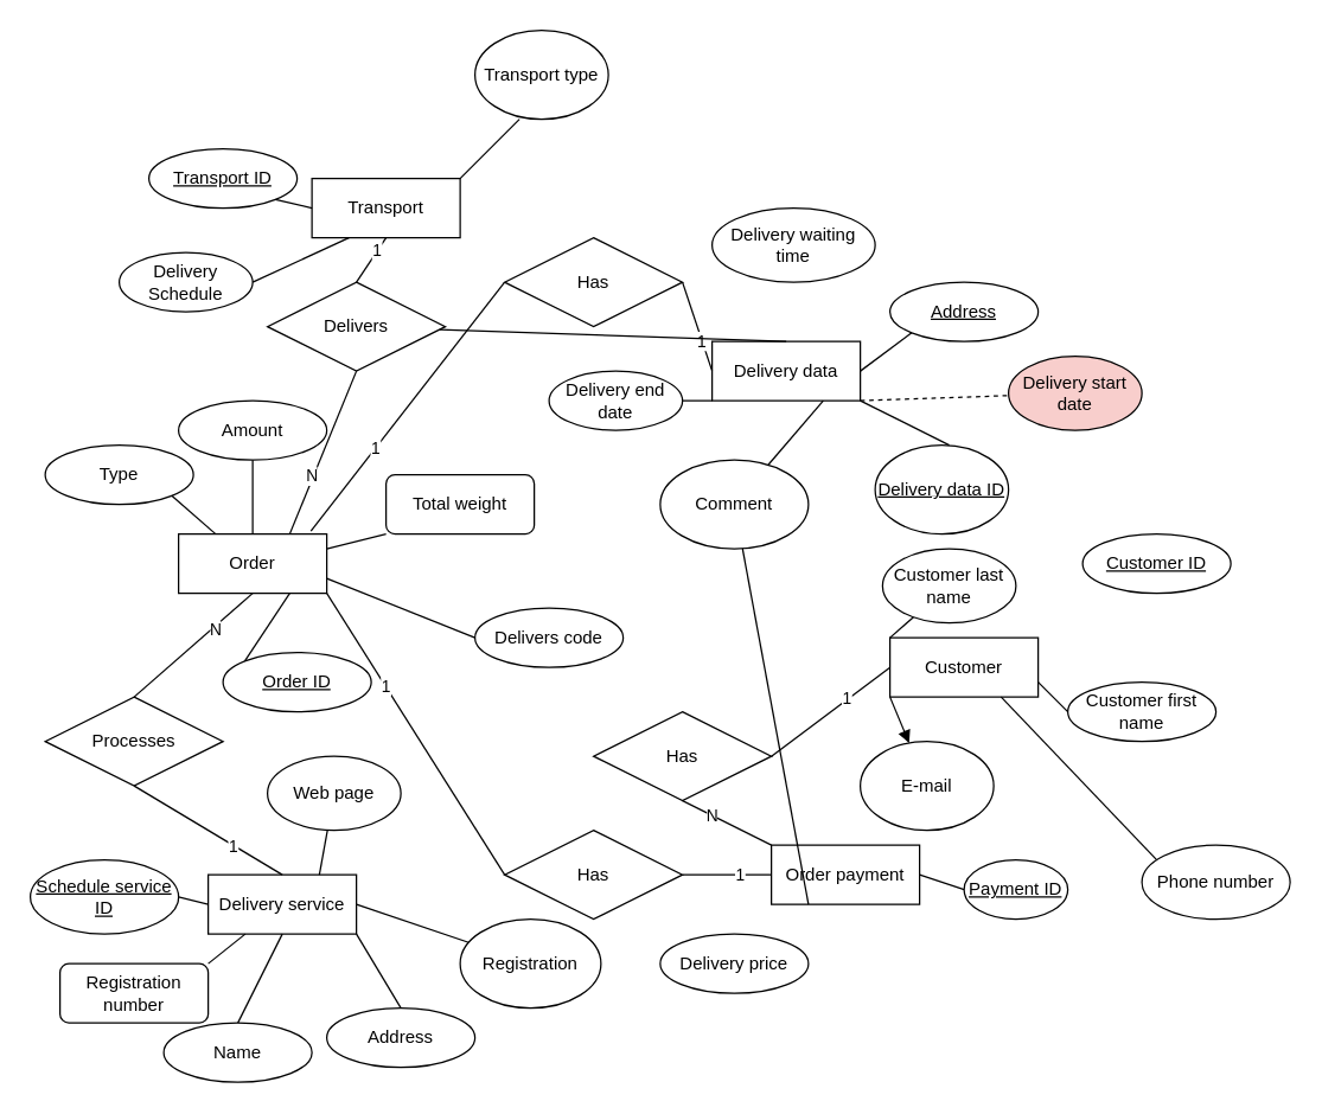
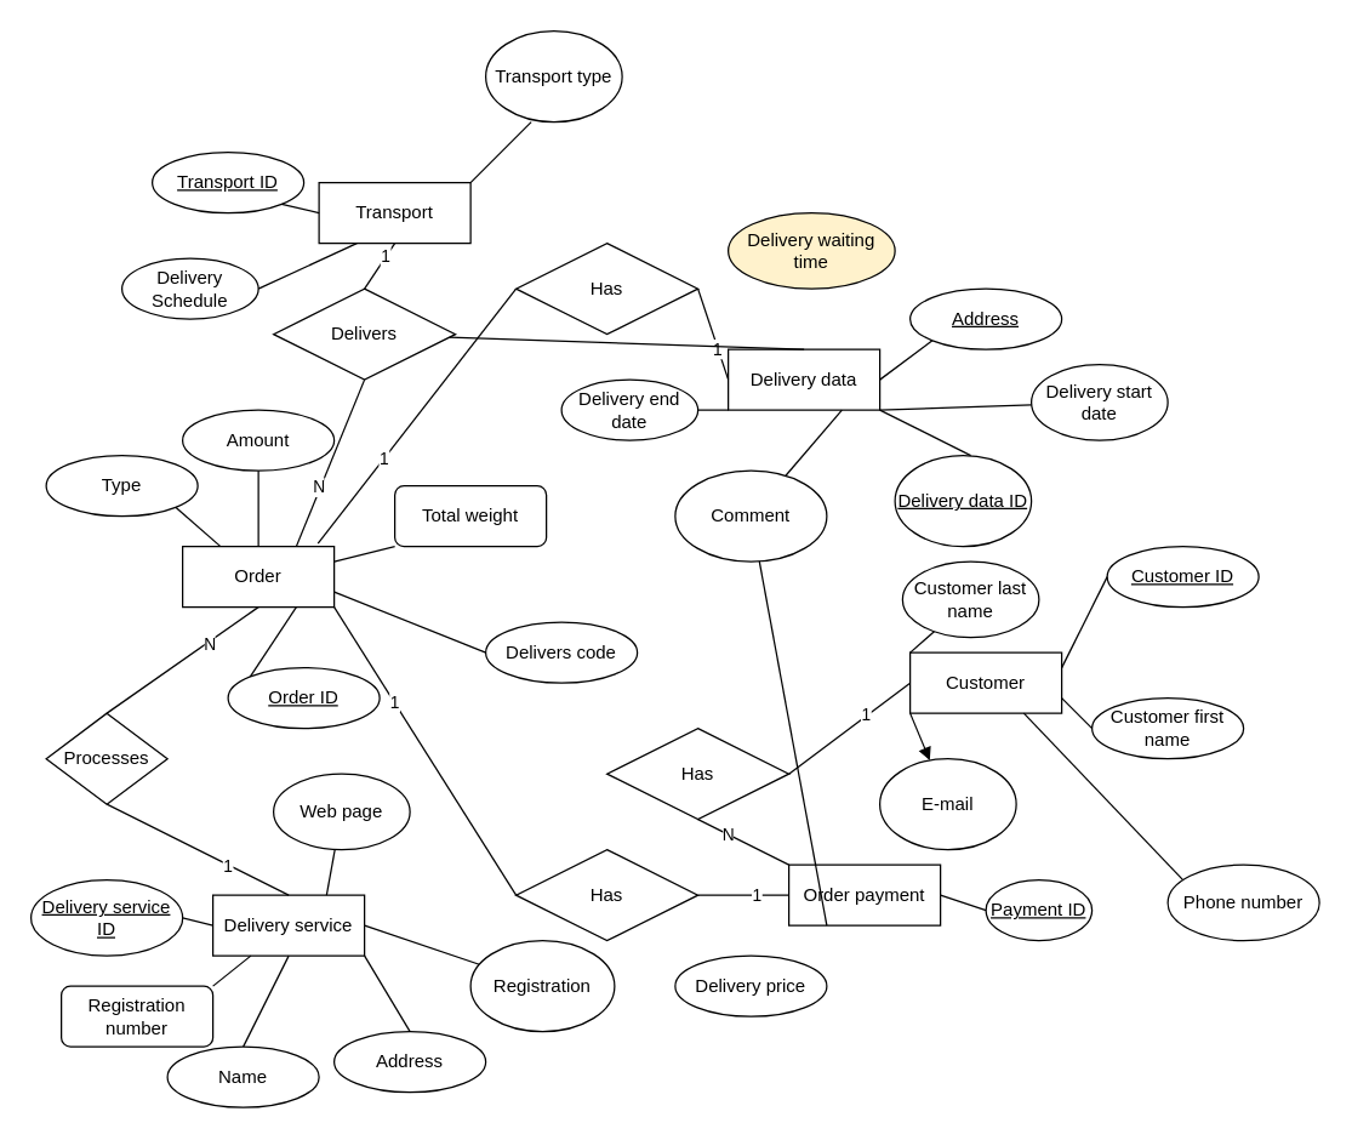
- <mxCell id="52" value="Delivery waiting time" style="ellipse;whiteSpace=wrap;html=1;align=center;" parent="1" vertex="1"><mxGeometry x="480" y="140" width="110" height="50" as="geometry" /></mxCell>
+ <mxCell id="52" value="Delivery waiting time" style="ellipse;whiteSpace=wrap;html=1;align=center;fillColor=#fff2cc;" parent="1" vertex="1"><mxGeometry x="480" y="140" width="110" height="50" as="geometry" /></mxCell>
- <mxCell id="70" value="Delivery start date" style="ellipse;whiteSpace=wrap;html=1;fillColor=#f8cecc;" vertex="1" parent="1"><mxGeometry x="680" y="240" width="90" height="50" as="geometry" /></mxCell>
+ <mxCell id="70" value="Delivery start date" style="ellipse;whiteSpace=wrap;html=1;" vertex="1" parent="1"><mxGeometry x="680" y="240" width="90" height="50" as="geometry" /></mxCell>
- <mxCell id="69" value="" style="endArrow=none;html=1;exitX=1;exitY=1;exitDx=0;exitDy=0;dashed=1;" edge="1" parent="1" source="13" target="70"><mxGeometry width="50" height="50" relative="1" as="geometry"><mxPoint x="600" y="300" as="sourcePoint" /><mxPoint x="710" y="270" as="targetPoint" /></mxGeometry></mxCell>
+ <mxCell id="69" value="" style="endArrow=none;html=1;exitX=1;exitY=1;exitDx=0;exitDy=0;" edge="1" parent="1" source="13" target="70"><mxGeometry width="50" height="50" relative="1" as="geometry"><mxPoint x="600" y="300" as="sourcePoint" /><mxPoint x="710" y="270" as="targetPoint" /></mxGeometry></mxCell>
+ <mxCell id="22" value="" style="endArrow=none;html=1;rounded=0;exitX=1;exitY=0.25;exitDx=0;exitDy=0;entryX=0;entryY=0.5;entryDx=0;entryDy=0;" parent="1" source="6" target="21" edge="1"><mxGeometry relative="1" as="geometry"><mxPoint x="675.355" y="575.858" as="sourcePoint" /><mxPoint x="860" y="420" as="targetPoint" /></mxGeometry></mxCell>
- <mxCell id="54" value="Processes" style="shape=rhombus;perimeter=rhombusPerimeter;whiteSpace=wrap;html=1;align=center;" parent="1" vertex="1"><mxGeometry x="30" y="470" width="120" height="60" as="geometry" /></mxCell>
+ <mxCell id="54" value="Processes" style="shape=rhombus;perimeter=rhombusPerimeter;whiteSpace=wrap;html=1;align=center;" parent="1" vertex="1"><mxGeometry x="30" y="470" width="80" height="60" as="geometry" /></mxCell>
- <mxCell id="7" value="Schedule service ID" style="ellipse;whiteSpace=wrap;html=1;align=center;fontStyle=4;" parent="1" vertex="1"><mxGeometry y="580" width="100" height="50" as="geometry" x="20" /></mxCell>
+ <mxCell id="7" value="Delivery service ID" style="ellipse;whiteSpace=wrap;html=1;align=center;fontStyle=4;" parent="1" vertex="1"><mxGeometry y="580" width="100" height="50" as="geometry" x="20" /></mxCell>
